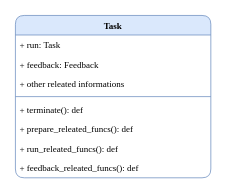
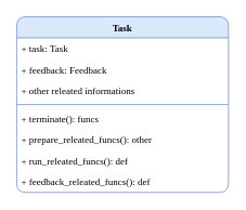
- <mxCell id="3" value="+ run: Task" style="text;strokeColor=none;fillColor=none;align=left;verticalAlign=top;spacingLeft=4;spacingRight=4;overflow=hidden;rotatable=0;points=[[0,0.5],[1,0.5]];portConstraint=eastwest;fontFamily=Times New Roman;" parent="2" vertex="1"><mxGeometry y="26" width="260" height="26" as="geometry" /></mxCell>
+ <mxCell id="3" value="+ task: Task" style="text;strokeColor=none;fillColor=none;align=left;verticalAlign=top;spacingLeft=4;spacingRight=4;overflow=hidden;rotatable=0;points=[[0,0.5],[1,0.5]];portConstraint=eastwest;fontFamily=Times New Roman;" parent="2" vertex="1"><mxGeometry y="26" width="260" height="26" as="geometry" /></mxCell>
- <mxCell id="7" value="+ terminate(): def" style="text;strokeColor=none;fillColor=none;align=left;verticalAlign=top;spacingLeft=4;spacingRight=4;overflow=hidden;rotatable=0;points=[[0,0.5],[1,0.5]];portConstraint=eastwest;fontFamily=Times New Roman;" parent="2" vertex="1"><mxGeometry y="112" width="260" height="26" as="geometry" /></mxCell>
+ <mxCell id="7" value="+ terminate(): funcs" style="text;strokeColor=none;fillColor=none;align=left;verticalAlign=top;spacingLeft=4;spacingRight=4;overflow=hidden;rotatable=0;points=[[0,0.5],[1,0.5]];portConstraint=eastwest;fontFamily=Times New Roman;" parent="2" vertex="1"><mxGeometry y="112" width="260" height="26" as="geometry" /></mxCell>
- <mxCell id="8" value="+ prepare_releated_funcs(): def" style="text;strokeColor=none;fillColor=none;align=left;verticalAlign=top;spacingLeft=4;spacingRight=4;overflow=hidden;rotatable=0;points=[[0,0.5],[1,0.5]];portConstraint=eastwest;fontFamily=Times New Roman;" parent="2" vertex="1"><mxGeometry y="138" width="260" height="26" as="geometry" /></mxCell>
+ <mxCell id="8" value="+ prepare_releated_funcs(): other" style="text;strokeColor=none;fillColor=none;align=left;verticalAlign=top;spacingLeft=4;spacingRight=4;overflow=hidden;rotatable=0;points=[[0,0.5],[1,0.5]];portConstraint=eastwest;fontFamily=Times New Roman;" parent="2" vertex="1"><mxGeometry y="138" width="260" height="26" as="geometry" /></mxCell>
